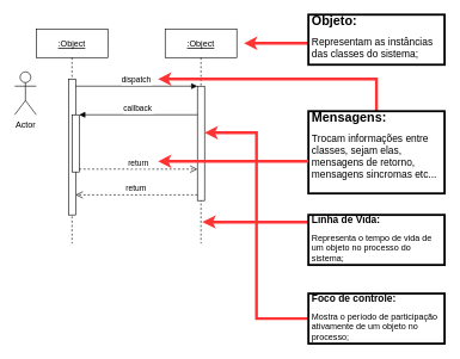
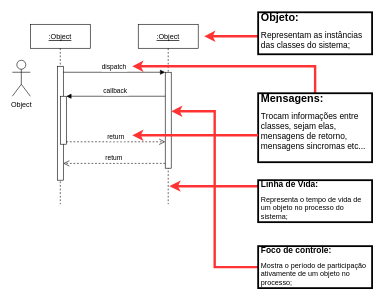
- <mxCell id="13" value="Actor" style="shape=umlActor;verticalLabelPosition=bottom;verticalAlign=top;html=1;outlineConnect=0;rounded=0;strokeColor=#000000;strokeWidth=1;" vertex="1" parent="1"><mxGeometry x="20" y="100" width="30" height="60" as="geometry" /></mxCell>
+ <mxCell id="13" value="Object" style="shape=umlActor;verticalLabelPosition=bottom;verticalAlign=top;html=1;outlineConnect=0;rounded=0;strokeColor=#000000;strokeWidth=1;" vertex="1" parent="1"><mxGeometry x="20" y="100" width="30" height="60" as="geometry" /></mxCell>
